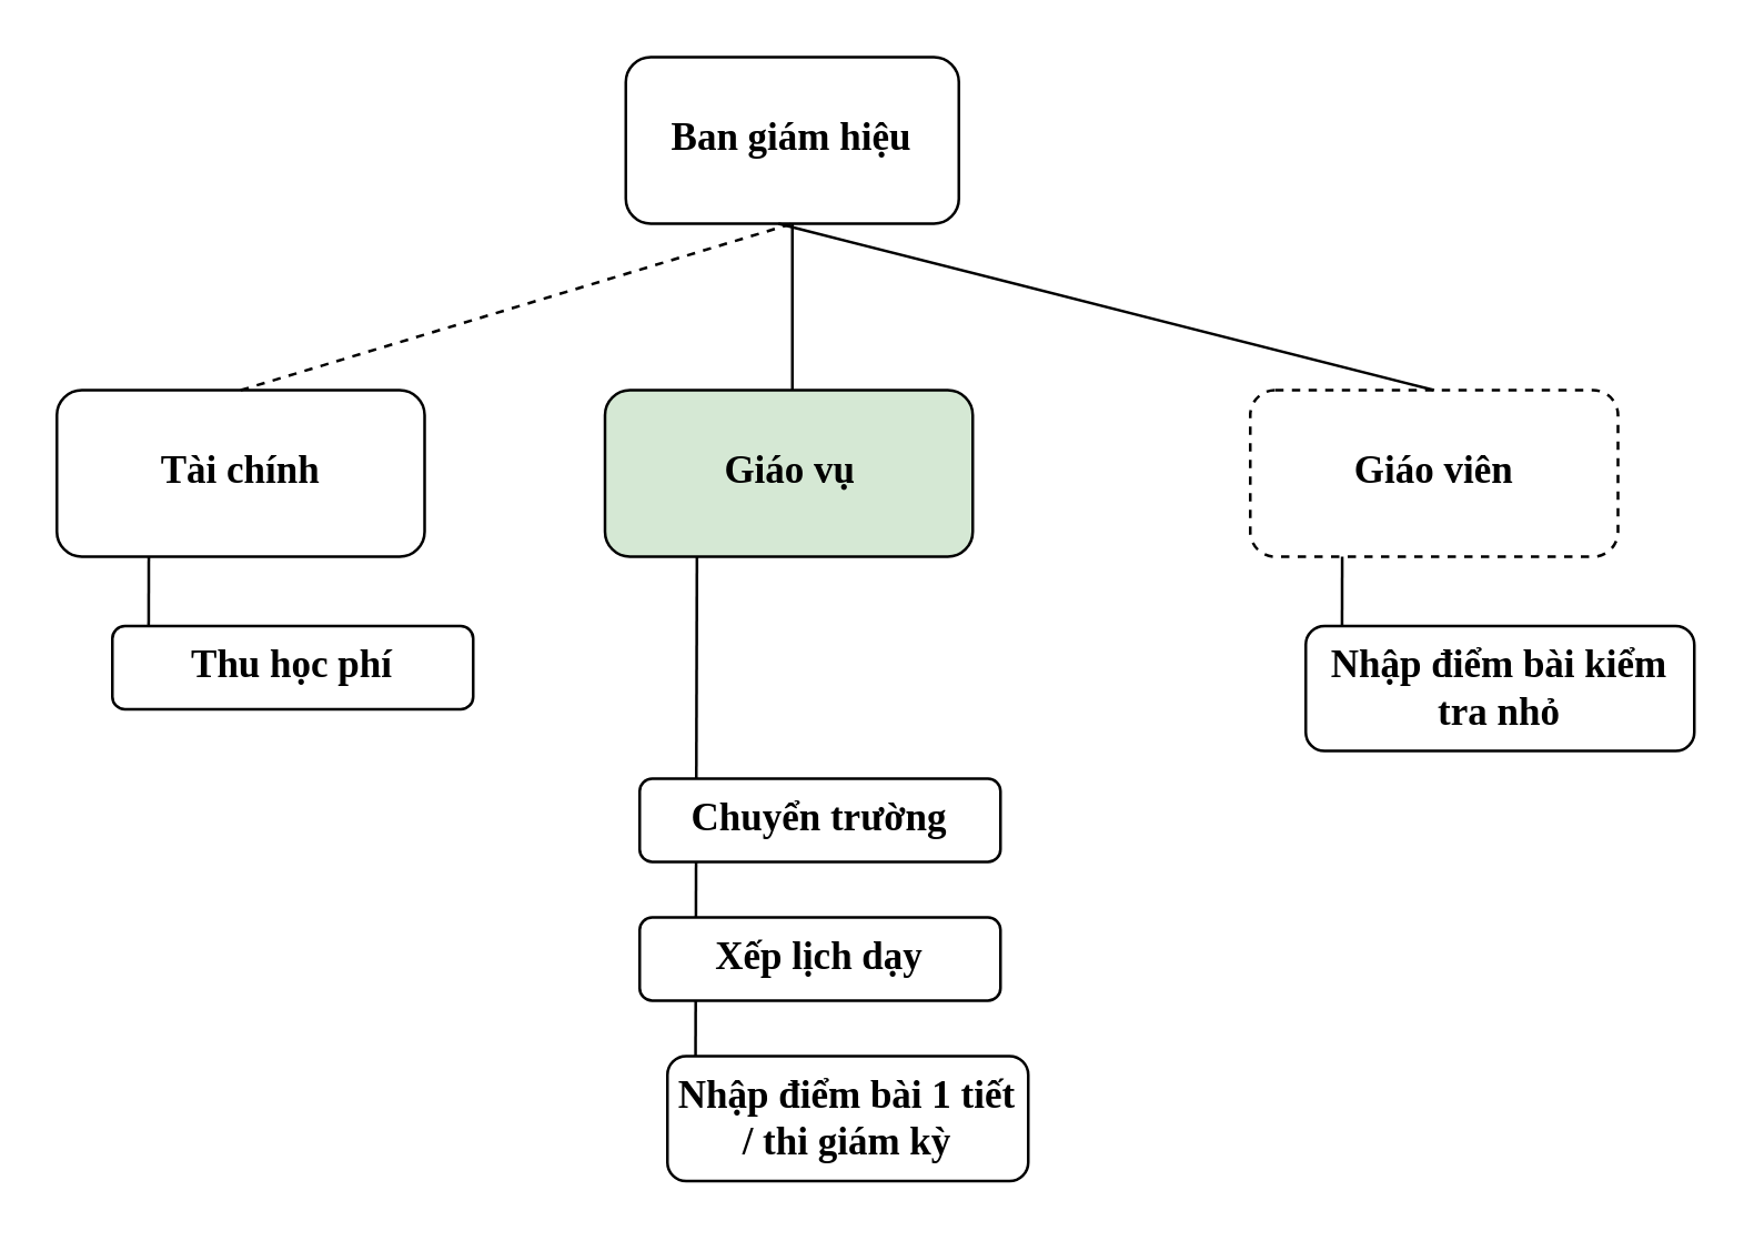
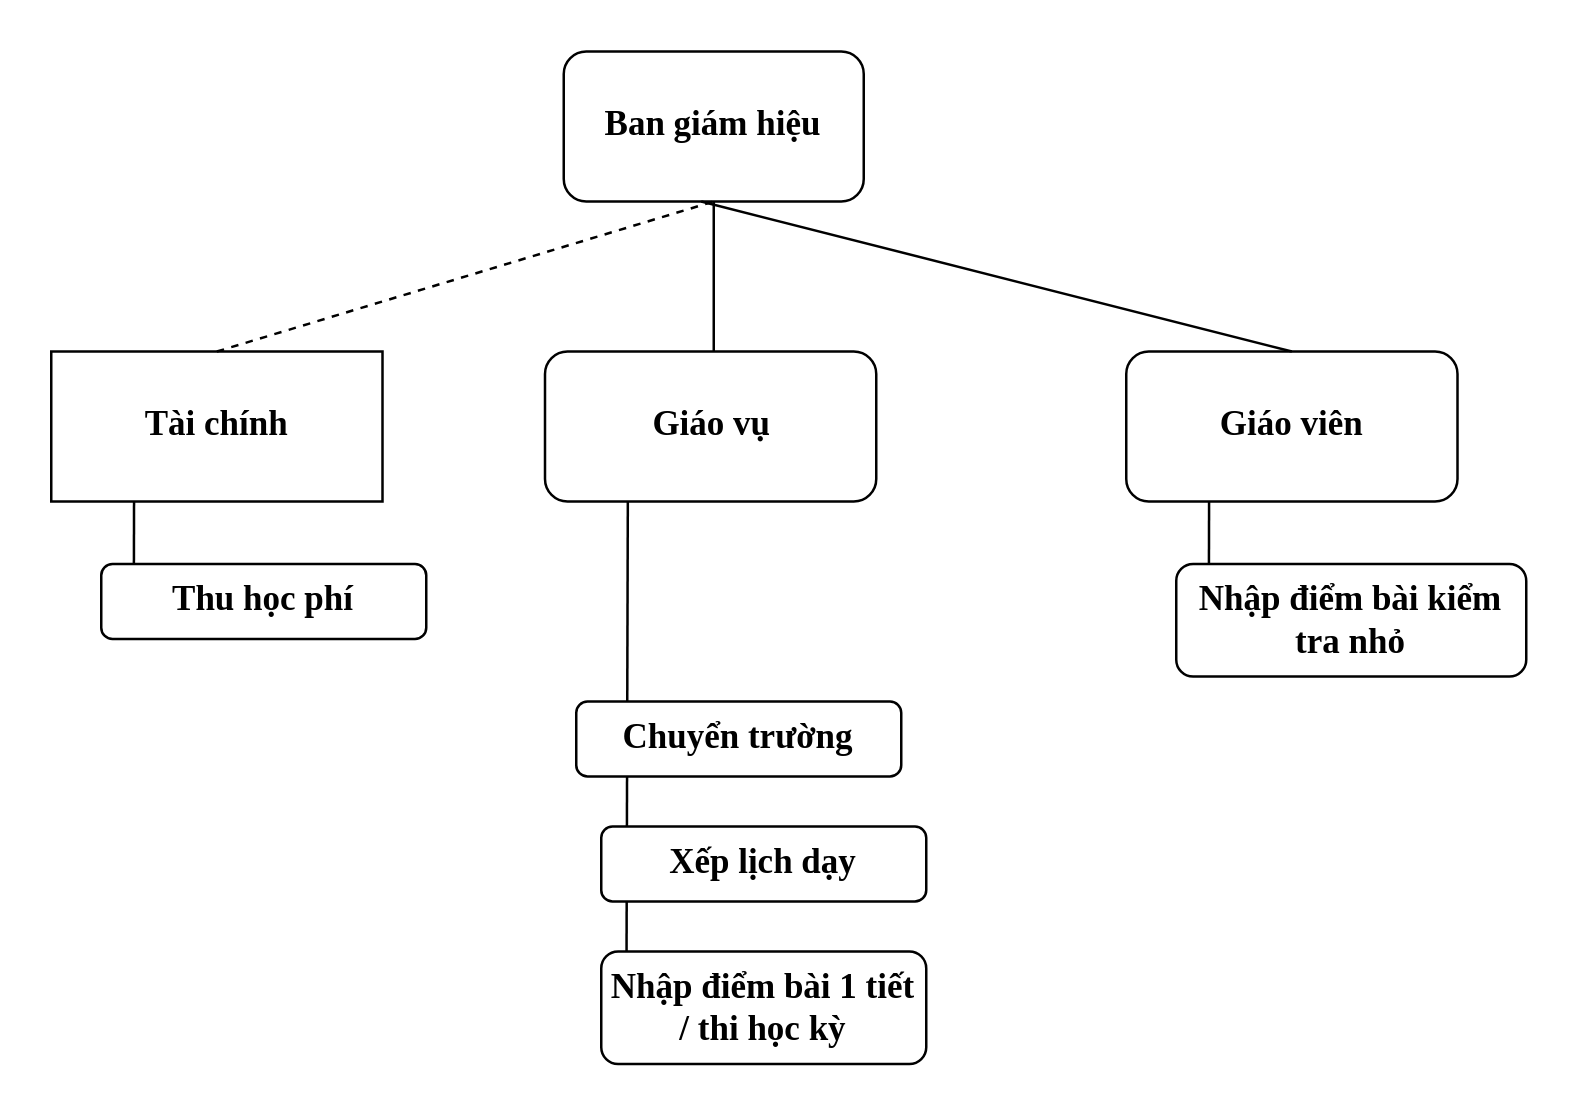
- <mxCell id="7" value="Tài chính" style="rounded=1;whiteSpace=wrap;html=1;fontStyle=1;fontFamily=Times New Roman;fontSize=14;" parent="1" vertex="1"><mxGeometry x="20" y="140" width="132.5" height="60" as="geometry" /></mxCell>
+ <mxCell id="7" value="Tài chính" style="whiteSpace=wrap;html=1;fontStyle=1;fontFamily=Times New Roman;fontSize=14;rounded=0;" parent="1" vertex="1"><mxGeometry x="20" y="140" width="132.5" height="60" as="geometry" /></mxCell>
- <mxCell id="4" value="Giáo vụ" style="rounded=1;whiteSpace=wrap;html=1;fontStyle=1;fontFamily=Times New Roman;fontSize=14;fillColor=#d5e8d4;" parent="1" vertex="1"><mxGeometry x="217.5" y="140" width="132.5" height="60" as="geometry" /></mxCell>
+ <mxCell id="4" value="Giáo vụ" style="rounded=1;whiteSpace=wrap;html=1;fontStyle=1;fontFamily=Times New Roman;fontSize=14;" parent="1" vertex="1"><mxGeometry x="217.5" y="140" width="132.5" height="60" as="geometry" /></mxCell>
- <mxCell id="3" value="Giáo viên" style="rounded=1;whiteSpace=wrap;html=1;fontStyle=1;fontFamily=Times New Roman;fontSize=14;dashed=1;" parent="1" vertex="1"><mxGeometry x="450" y="140" width="132.5" height="60" as="geometry" /></mxCell>
+ <mxCell id="3" value="Giáo viên" style="rounded=1;whiteSpace=wrap;html=1;fontStyle=1;fontFamily=Times New Roman;fontSize=14;" parent="1" vertex="1"><mxGeometry x="450" y="140" width="132.5" height="60" as="geometry" /></mxCell>
- <mxCell id="14" value="Xếp lịch dạy" style="rounded=1;whiteSpace=wrap;html=1;fontStyle=1;fontFamily=Times New Roman;fontSize=14;" parent="1" vertex="1"><mxGeometry x="230" y="330" width="130" height="30" as="geometry" /></mxCell>
+ <mxCell id="14" value="Xếp lịch dạy" style="rounded=1;whiteSpace=wrap;html=1;fontStyle=1;fontFamily=Times New Roman;fontSize=14;" parent="1" vertex="1"><mxGeometry x="240" y="330" width="130" height="30" as="geometry" /></mxCell>
- <mxCell id="16" value="Nhập điểm bài 1 tiết / thi giám kỳ" style="rounded=1;whiteSpace=wrap;html=1;fontStyle=1;fontFamily=Times New Roman;fontSize=14;" vertex="1" parent="1"><mxGeometry x="240" y="380" width="130" height="45" as="geometry" /></mxCell>
+ <mxCell id="16" value="Nhập điểm bài 1 tiết / thi học kỳ" style="rounded=1;whiteSpace=wrap;html=1;fontStyle=1;fontFamily=Times New Roman;fontSize=14;" vertex="1" parent="1"><mxGeometry x="240" y="380" width="130" height="45" as="geometry" /></mxCell>
